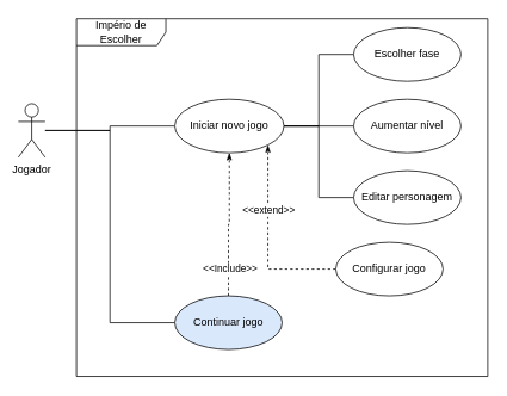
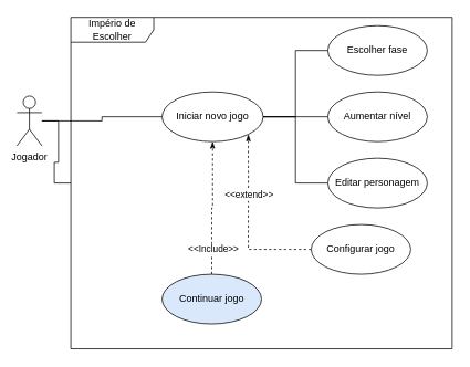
- <mxCell id="3" style="edgeStyle=orthogonalEdgeStyle;rounded=0;orthogonalLoop=1;jettySize=auto;html=1;entryX=0;entryY=0.5;entryDx=0;entryDy=0;endArrow=none;endFill=0;" edge="1" parent="1" source="4" target="18"><mxGeometry relative="1" as="geometry" /></mxCell>
+ <mxCell id="3" style="edgeStyle=orthogonalEdgeStyle;rounded=0;orthogonalLoop=1;jettySize=auto;html=1;endArrow=none;endFill=0;" edge="1" parent="1" source="4" target="15"><mxGeometry relative="1" as="geometry" /></mxCell>
